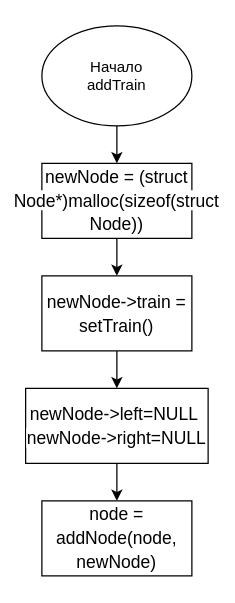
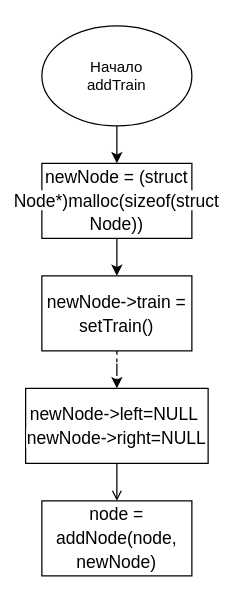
- <mxCell id="6" style="edgeStyle=orthogonalEdgeStyle;rounded=0;orthogonalLoop=1;jettySize=auto;html=1;entryX=0.5;entryY=0;entryDx=0;entryDy=0;" edge="1" parent="1" source="7" target="9"><mxGeometry relative="1" as="geometry" /></mxCell>
+ <mxCell id="6" style="edgeStyle=orthogonalEdgeStyle;rounded=0;orthogonalLoop=1;jettySize=auto;html=1;entryX=0.5;entryY=0;entryDx=0;entryDy=0;dashed=1;" edge="1" parent="1" source="7" target="9"><mxGeometry relative="1" as="geometry" /></mxCell>
- <mxCell id="8" style="edgeStyle=orthogonalEdgeStyle;rounded=0;orthogonalLoop=1;jettySize=auto;html=1;entryX=0.5;entryY=0;entryDx=0;entryDy=0;" edge="1" parent="1" source="9" target="10"><mxGeometry relative="1" as="geometry" /></mxCell>
+ <mxCell id="8" style="edgeStyle=orthogonalEdgeStyle;rounded=0;orthogonalLoop=1;jettySize=auto;html=1;entryX=0.5;entryY=0;entryDx=0;entryDy=0;endArrow=open;" edge="1" parent="1" source="9" target="10"><mxGeometry relative="1" as="geometry" /></mxCell>
